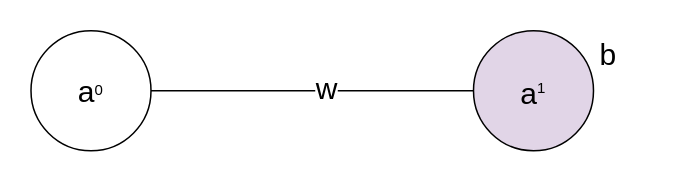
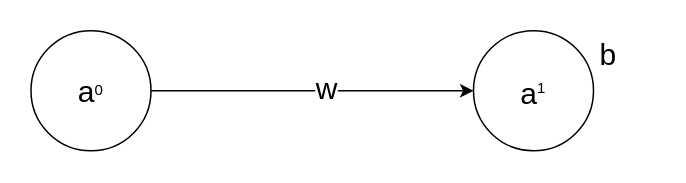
- <mxCell id="2" style="edgeStyle=orthogonalEdgeStyle;rounded=0;orthogonalLoop=1;jettySize=auto;html=1;entryX=0;entryY=0.5;entryDx=0;entryDy=0;endArrow=none;" edge="1" parent="1" source="4" target="5"><mxGeometry relative="1" as="geometry" /></mxCell>
+ <mxCell id="2" style="edgeStyle=orthogonalEdgeStyle;rounded=0;orthogonalLoop=1;jettySize=auto;html=1;entryX=0;entryY=0.5;entryDx=0;entryDy=0;" edge="1" parent="1" source="4" target="5"><mxGeometry relative="1" as="geometry" /></mxCell>
- <mxCell id="5" value="&lt;font style=&quot;font-size: 20px&quot;&gt;a&lt;sup&gt;&lt;font size=&quot;1&quot;&gt;1&lt;/font&gt;&lt;/sup&gt;&lt;/font&gt;" style="ellipse;whiteSpace=wrap;html=1;aspect=fixed;fillColor=#e1d5e7;" vertex="1" parent="1"><mxGeometry x="315" y="20" width="80" height="80" as="geometry" /></mxCell>
+ <mxCell id="5" value="&lt;font style=&quot;font-size: 20px&quot;&gt;a&lt;sup&gt;&lt;font size=&quot;1&quot;&gt;1&lt;/font&gt;&lt;/sup&gt;&lt;/font&gt;" style="ellipse;whiteSpace=wrap;html=1;aspect=fixed;" vertex="1" parent="1"><mxGeometry x="315" y="20" width="80" height="80" as="geometry" /></mxCell>
